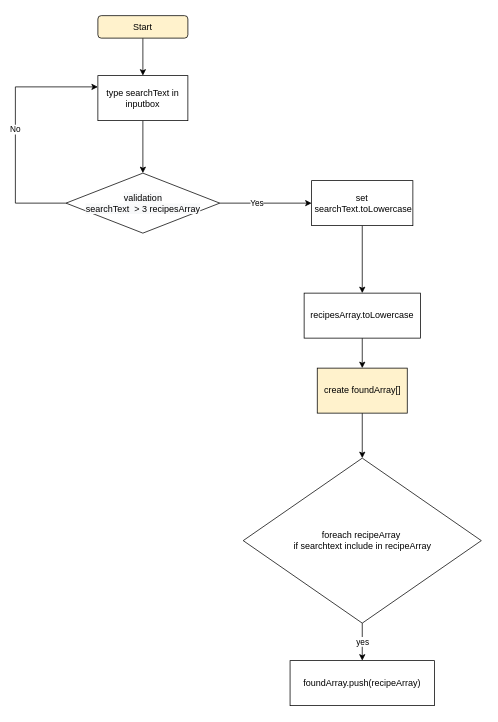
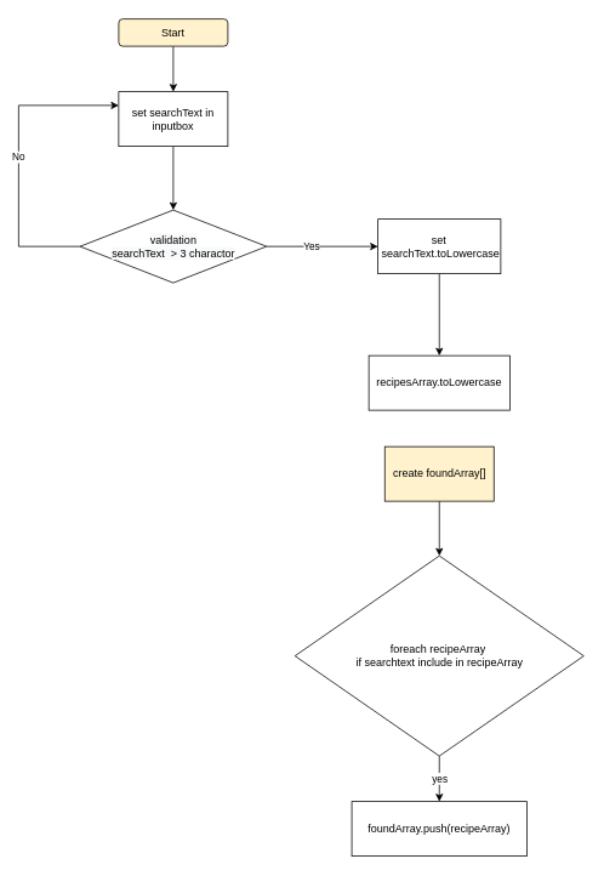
- <mxCell id="5" value="type searchText in inputbox" style="rounded=0;whiteSpace=wrap;html=1;" vertex="1" parent="1"><mxGeometry x="130" y="100" width="120" height="60" as="geometry" /></mxCell>
+ <mxCell id="5" value="set searchText in inputbox" style="rounded=0;whiteSpace=wrap;html=1;" vertex="1" parent="1"><mxGeometry x="130" y="100" width="120" height="60" as="geometry" /></mxCell>
- <mxCell id="9" value="&lt;span style=&quot;color: rgb(0 , 0 , 0) ; font-family: &amp;#34;helvetica&amp;#34; ; font-size: 12px ; font-style: normal ; font-weight: 400 ; letter-spacing: normal ; text-align: center ; text-indent: 0px ; text-transform: none ; word-spacing: 0px ; background-color: rgb(248 , 249 , 250) ; display: inline ; float: none&quot;&gt;validation&lt;/span&gt;&lt;br style=&quot;color: rgb(0 , 0 , 0) ; font-family: &amp;#34;helvetica&amp;#34; ; font-size: 12px ; font-style: normal ; font-weight: 400 ; letter-spacing: normal ; text-align: center ; text-indent: 0px ; text-transform: none ; word-spacing: 0px ; background-color: rgb(248 , 249 , 250)&quot;&gt;&lt;span style=&quot;color: rgb(0 , 0 , 0) ; font-family: &amp;#34;helvetica&amp;#34; ; font-size: 12px ; font-style: normal ; font-weight: 400 ; letter-spacing: normal ; text-align: center ; text-indent: 0px ; text-transform: none ; word-spacing: 0px ; background-color: rgb(248 , 249 , 250) ; display: inline ; float: none&quot;&gt;searchText&amp;nbsp; &amp;gt; 3 recipesArray&lt;/span&gt;" style="rhombus;whiteSpace=wrap;html=1;" vertex="1" parent="1"><mxGeometry x="87.5" y="230" width="205" height="80" as="geometry" /></mxCell>
+ <mxCell id="9" value="&lt;span style=&quot;color: rgb(0 , 0 , 0) ; font-family: &amp;#34;helvetica&amp;#34; ; font-size: 12px ; font-style: normal ; font-weight: 400 ; letter-spacing: normal ; text-align: center ; text-indent: 0px ; text-transform: none ; word-spacing: 0px ; background-color: rgb(248 , 249 , 250) ; display: inline ; float: none&quot;&gt;validation&lt;/span&gt;&lt;br style=&quot;color: rgb(0 , 0 , 0) ; font-family: &amp;#34;helvetica&amp;#34; ; font-size: 12px ; font-style: normal ; font-weight: 400 ; letter-spacing: normal ; text-align: center ; text-indent: 0px ; text-transform: none ; word-spacing: 0px ; background-color: rgb(248 , 249 , 250)&quot;&gt;&lt;span style=&quot;color: rgb(0 , 0 , 0) ; font-family: &amp;#34;helvetica&amp;#34; ; font-size: 12px ; font-style: normal ; font-weight: 400 ; letter-spacing: normal ; text-align: center ; text-indent: 0px ; text-transform: none ; word-spacing: 0px ; background-color: rgb(248 , 249 , 250) ; display: inline ; float: none&quot;&gt;searchText&amp;nbsp; &amp;gt; 3 charactor&lt;/span&gt;" style="rhombus;whiteSpace=wrap;html=1;" vertex="1" parent="1"><mxGeometry x="87.5" y="230" width="205" height="80" as="geometry" /></mxCell>
- <mxCell id="12" style="edgeStyle=orthogonalEdgeStyle;rounded=0;orthogonalLoop=1;jettySize=auto;html=1;entryX=0.5;entryY=0;entryDx=0;entryDy=0;" edge="1" parent="1" source="13" target="17"><mxGeometry relative="1" as="geometry" /></mxCell>
